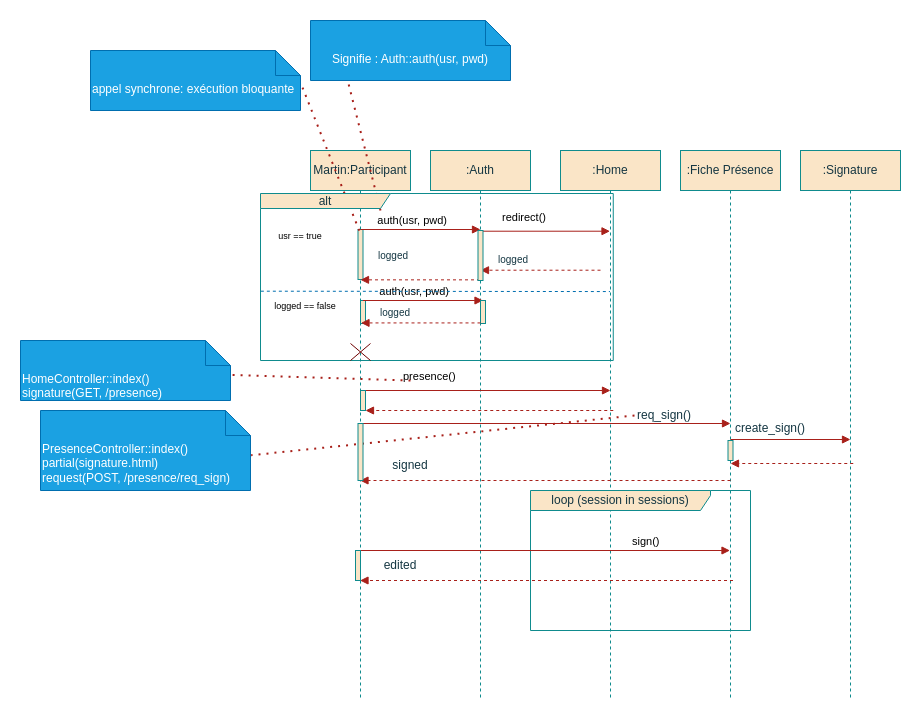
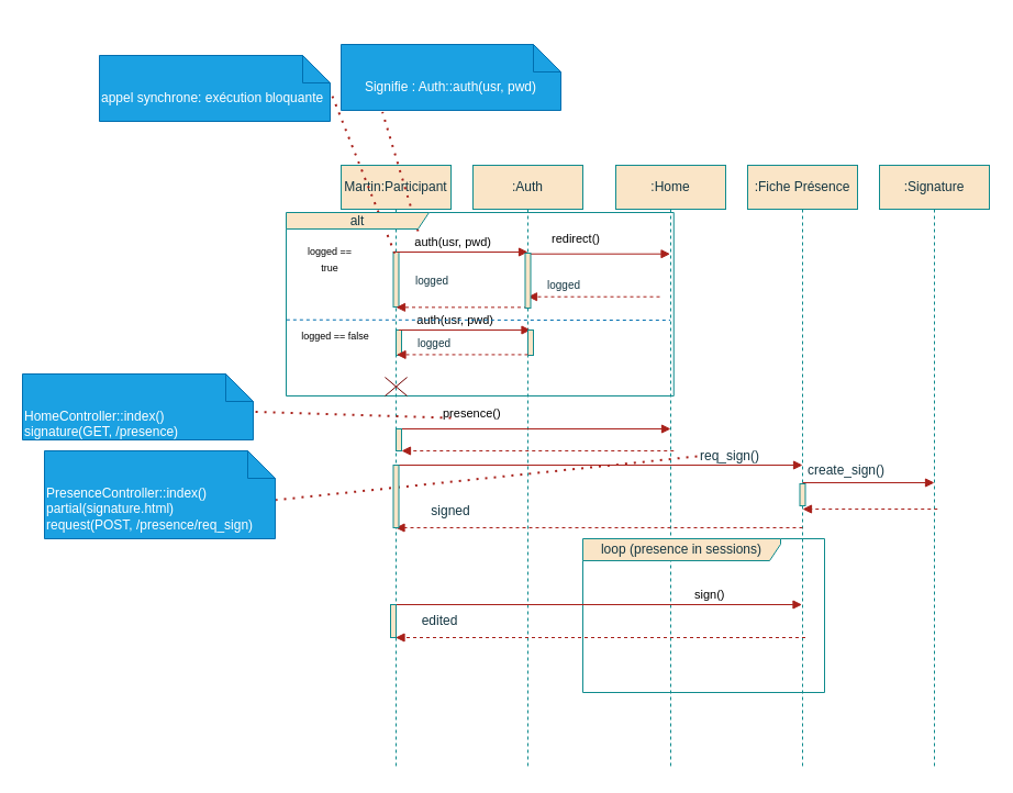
- <mxCell id="9" value="Signifie : Auth::auth(usr, pwd)" style="shape=note2;boundedLbl=1;whiteSpace=wrap;html=1;size=25;verticalAlign=top;align=center;labelBackgroundColor=none;fillColor=#1ba1e2;strokeColor=#006EAF;fontColor=#ffffff;" vertex="1" parent="1"><mxGeometry x="310" y="20" width="200" height="60" as="geometry" /></mxCell>
+ <mxCell id="9" value="Signifie : Auth::auth(usr, pwd)" style="shape=note2;boundedLbl=1;whiteSpace=wrap;html=1;size=25;verticalAlign=top;align=center;labelBackgroundColor=none;fillColor=#1ba1e2;strokeColor=#006EAF;fontColor=#ffffff;" vertex="1" parent="1"><mxGeometry x="310" y="40" width="200" height="60" as="geometry" /></mxCell>
- <mxCell id="20" value="&lt;font style=&quot;font-size: 9px; color: light-dark(rgb(0, 0, 0), rgb(0, 255, 0));&quot;&gt;usr == true&lt;/font&gt;" style="text;html=1;whiteSpace=wrap;strokeColor=none;fillColor=none;align=center;verticalAlign=middle;rounded=0;labelBackgroundColor=none;fontColor=#143642;" vertex="1" parent="19"><mxGeometry x="10" y="27" width="60" height="30" as="geometry" /></mxCell>
+ <mxCell id="20" value="&lt;font style=&quot;font-size: 9px; color: light-dark(rgb(0, 0, 0), rgb(0, 255, 0));&quot;&gt;logged == true&lt;/font&gt;" style="text;html=1;whiteSpace=wrap;strokeColor=none;fillColor=none;align=center;verticalAlign=middle;rounded=0;labelBackgroundColor=none;fontColor=#143642;" vertex="1" parent="19"><mxGeometry x="10" y="27" width="60" height="30" as="geometry" /></mxCell>
- <mxCell id="45" value="loop (session in sessions)" style="shape=umlFrame;whiteSpace=wrap;html=1;pointerEvents=0;recursiveResize=0;container=1;collapsible=0;width=180;height=20;labelBackgroundColor=none;fillColor=#FAE5C7;strokeColor=#0F8B8D;fontColor=#143642;" vertex="1" parent="1"><mxGeometry x="530" y="490" width="220" height="140" as="geometry" /></mxCell>
+ <mxCell id="45" value="loop (presence in sessions)" style="shape=umlFrame;whiteSpace=wrap;html=1;pointerEvents=0;recursiveResize=0;container=1;collapsible=0;width=180;height=20;labelBackgroundColor=none;fillColor=#FAE5C7;strokeColor=#0F8B8D;fontColor=#143642;" vertex="1" parent="1"><mxGeometry x="530" y="490" width="220" height="140" as="geometry" /></mxCell>
